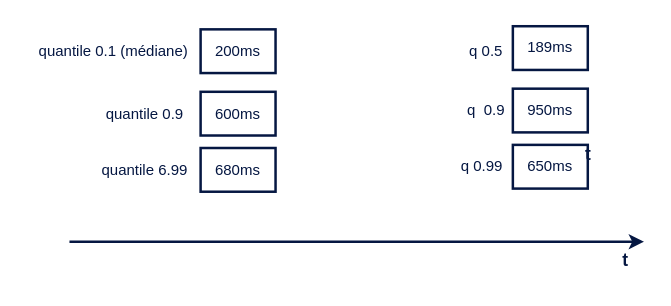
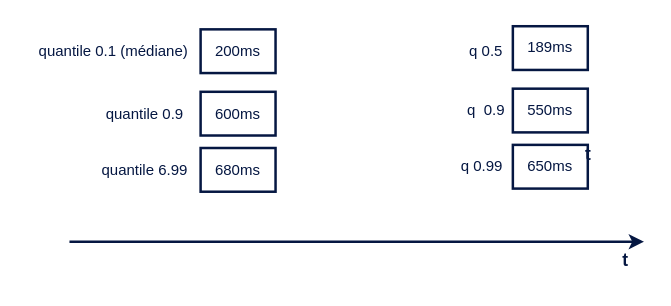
- <mxCell id="13" value="&lt;div&gt;950ms&lt;/div&gt;" style="rounded=0;whiteSpace=wrap;html=1;strokeColor=#051742;strokeWidth=2;fontColor=#051742;" parent="1" vertex="1"><mxGeometry x="410" y="70.5" width="60" height="35" as="geometry" /></mxCell>
+ <mxCell id="13" value="&lt;div&gt;550ms&lt;/div&gt;" style="rounded=0;whiteSpace=wrap;html=1;strokeColor=#051742;strokeWidth=2;fontColor=#051742;" parent="1" vertex="1"><mxGeometry x="410" y="70.5" width="60" height="35" as="geometry" /></mxCell>
